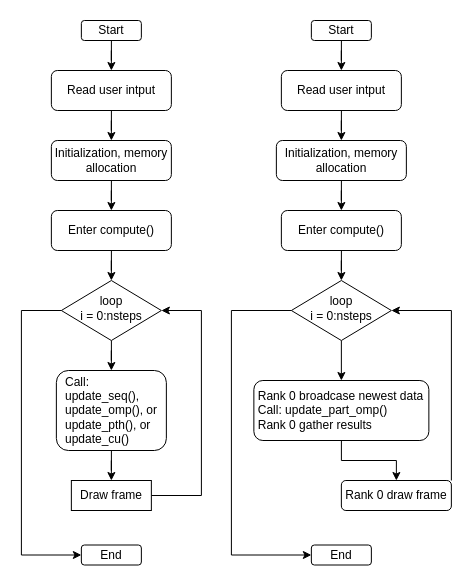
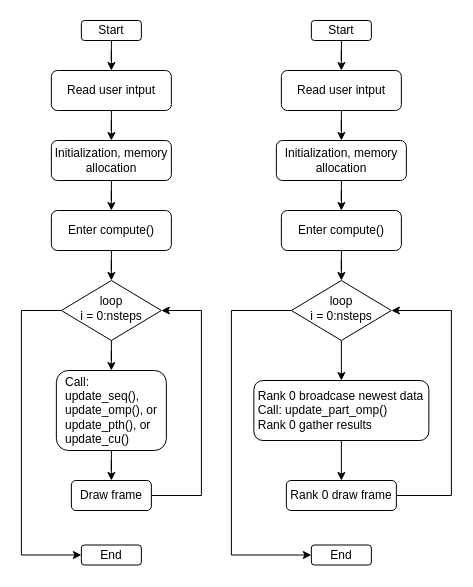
- <mxCell id="16" value="Draw frame" style="whiteSpace=wrap;html=1;rounded=0;" parent="1" vertex="1"><mxGeometry x="70.86" y="480" width="80" height="30" as="geometry" /></mxCell>
+ <mxCell id="16" value="Draw frame" style="rounded=1;whiteSpace=wrap;html=1;" parent="1" vertex="1"><mxGeometry x="70.86" y="480" width="80" height="30" as="geometry" /></mxCell>
- <mxCell id="32" value="Rank 0 draw frame" style="rounded=1;whiteSpace=wrap;html=1;" parent="1" vertex="1"><mxGeometry x="340.86" y="480" width="110" height="30" as="geometry" /></mxCell>
+ <mxCell id="32" value="Rank 0 draw frame" style="rounded=1;whiteSpace=wrap;html=1;" parent="1" vertex="1"><mxGeometry x="285.86" y="480" width="110" height="30" as="geometry" /></mxCell>
